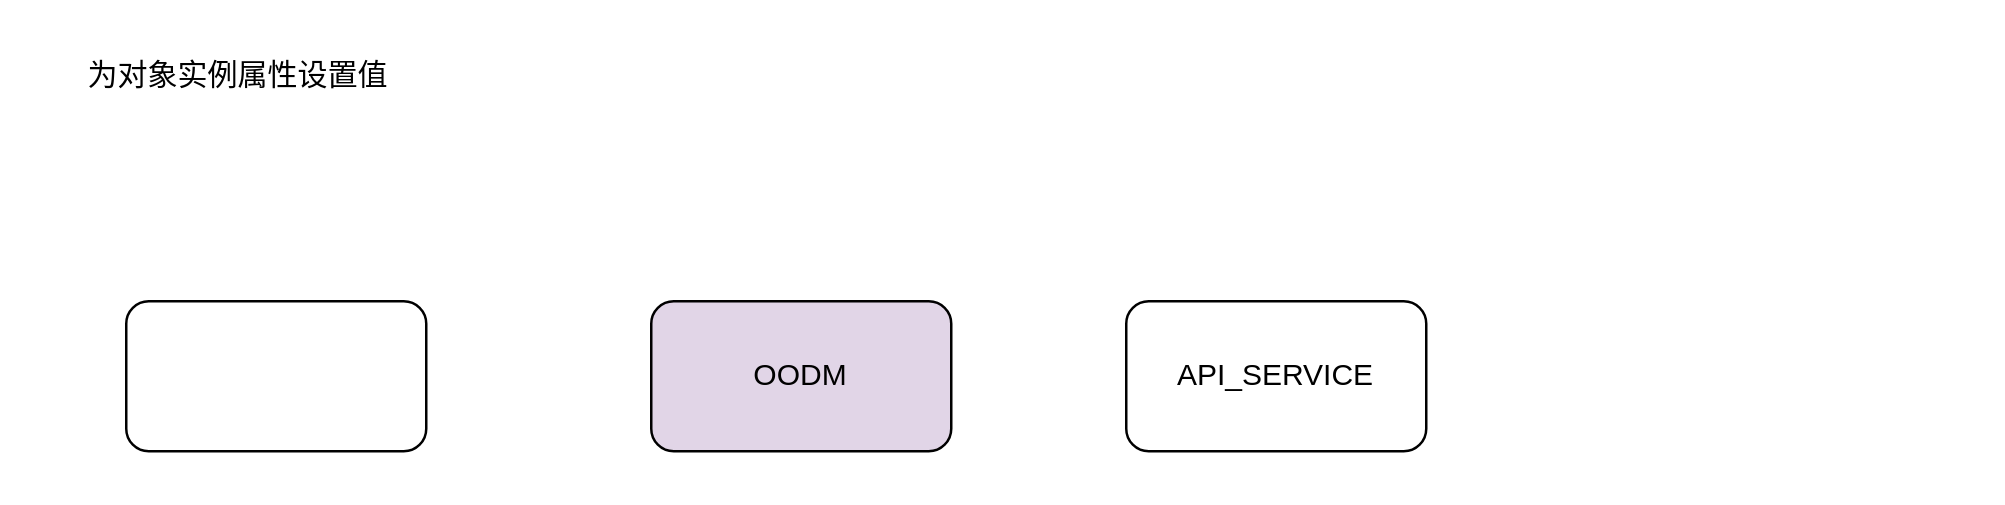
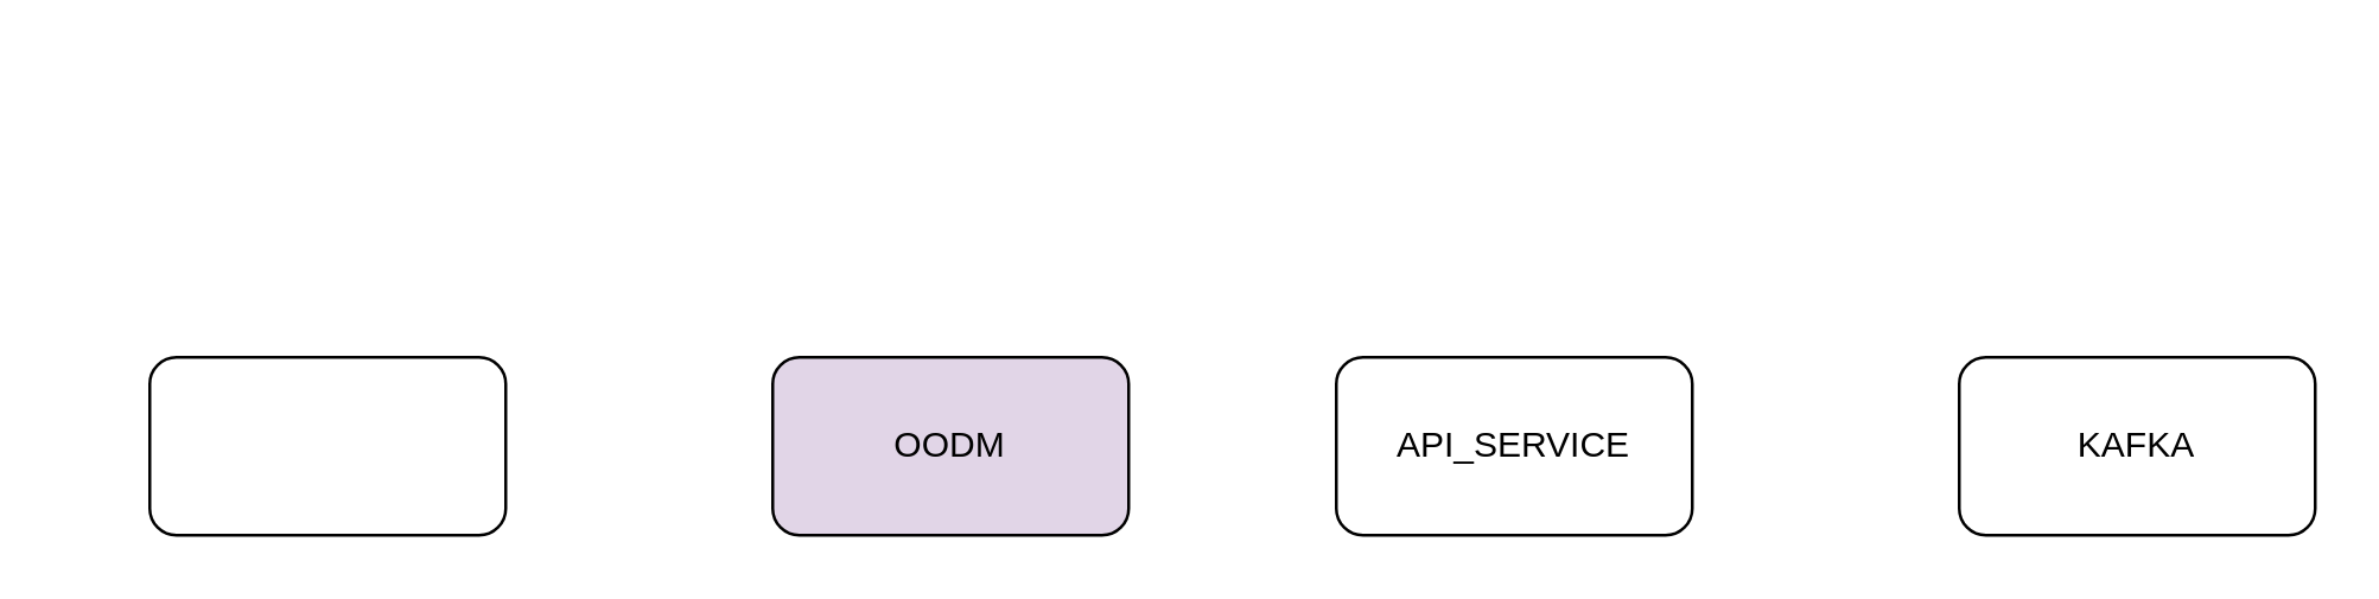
- <mxCell id="6" value="为对象实例属性设置值" style="text;html=1;strokeColor=none;fillColor=none;align=center;verticalAlign=middle;whiteSpace=wrap;rounded=0;" vertex="1" parent="1"><mxGeometry x="20" y="20" width="150" height="20" as="geometry" /></mxCell>
+ <mxCell id="5" value="KAFKA" style="rounded=1;whiteSpace=wrap;html=1;" parent="1" vertex="1"><mxGeometry x="660" y="120" width="120" height="60" as="geometry" /></mxCell>
